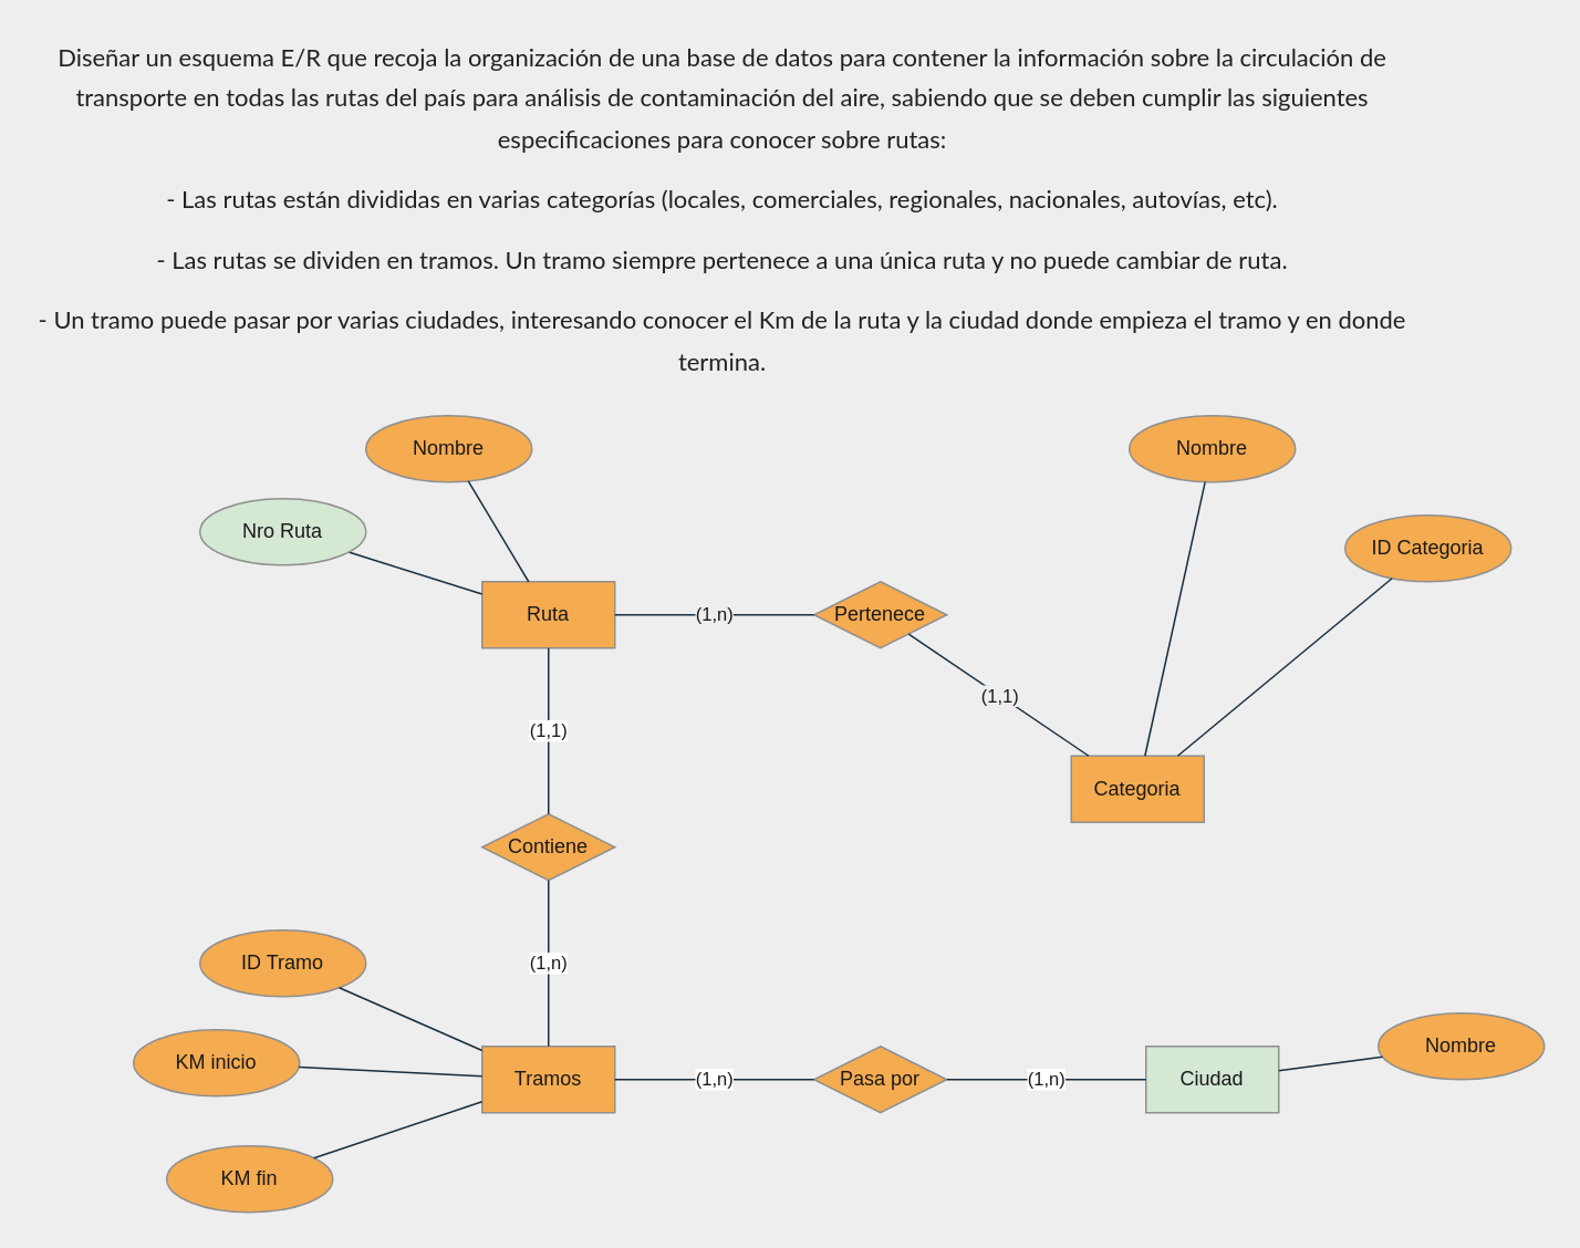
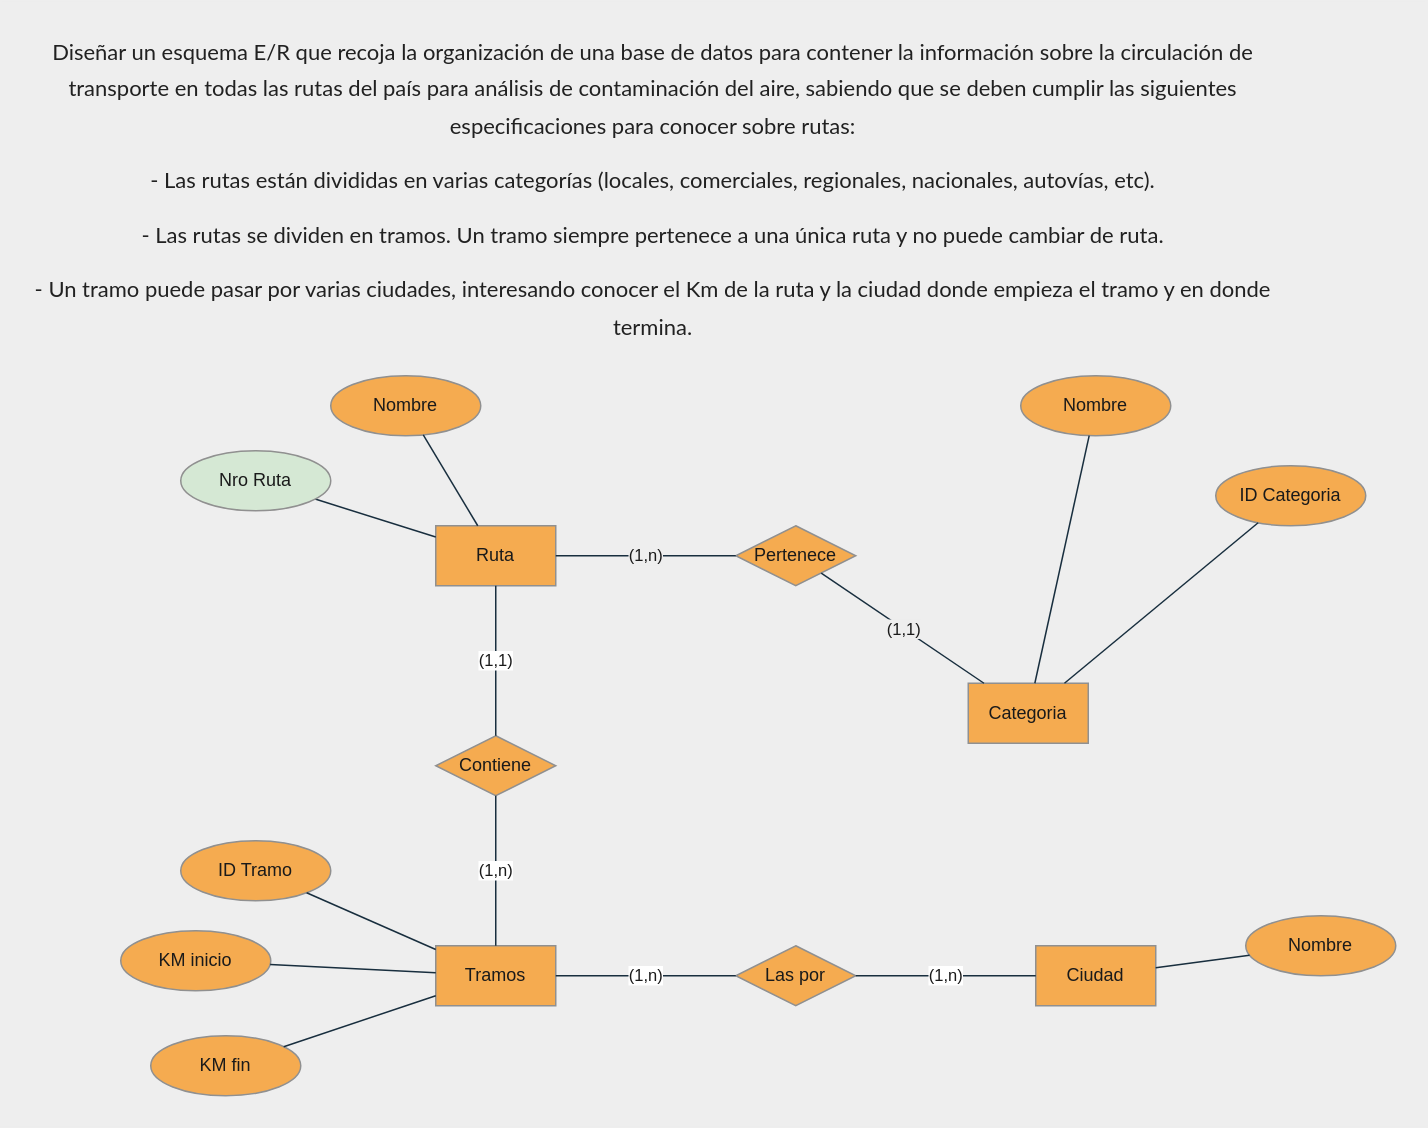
- <mxCell id="13" value="Pasa por" style="shape=rhombus;perimeter=rhombusPerimeter;whiteSpace=wrap;html=1;align=center;rounded=0;sketch=0;strokeColor=#909090;fillColor=#F5AB50;fontColor=#1A1A1A;" parent="1" vertex="1"><mxGeometry x="490" y="630" width="80" height="40" as="geometry" /></mxCell>
+ <mxCell id="13" value="Las por" style="shape=rhombus;perimeter=rhombusPerimeter;whiteSpace=wrap;html=1;align=center;rounded=0;sketch=0;strokeColor=#909090;fillColor=#F5AB50;fontColor=#1A1A1A;" parent="1" vertex="1"><mxGeometry x="490" y="630" width="80" height="40" as="geometry" /></mxCell>
- <mxCell id="4" value="Ciudad" style="whiteSpace=wrap;html=1;align=center;fillColor=#d5e8d4;strokeColor=#909090;fontColor=#1A1A1A;" parent="1" vertex="1"><mxGeometry x="690" y="630" width="80" height="40" as="geometry" /></mxCell>
+ <mxCell id="4" value="Ciudad" style="whiteSpace=wrap;html=1;align=center;fillColor=#F5AB50;strokeColor=#909090;fontColor=#1A1A1A;" parent="1" vertex="1"><mxGeometry x="690" y="630" width="80" height="40" as="geometry" /></mxCell>
